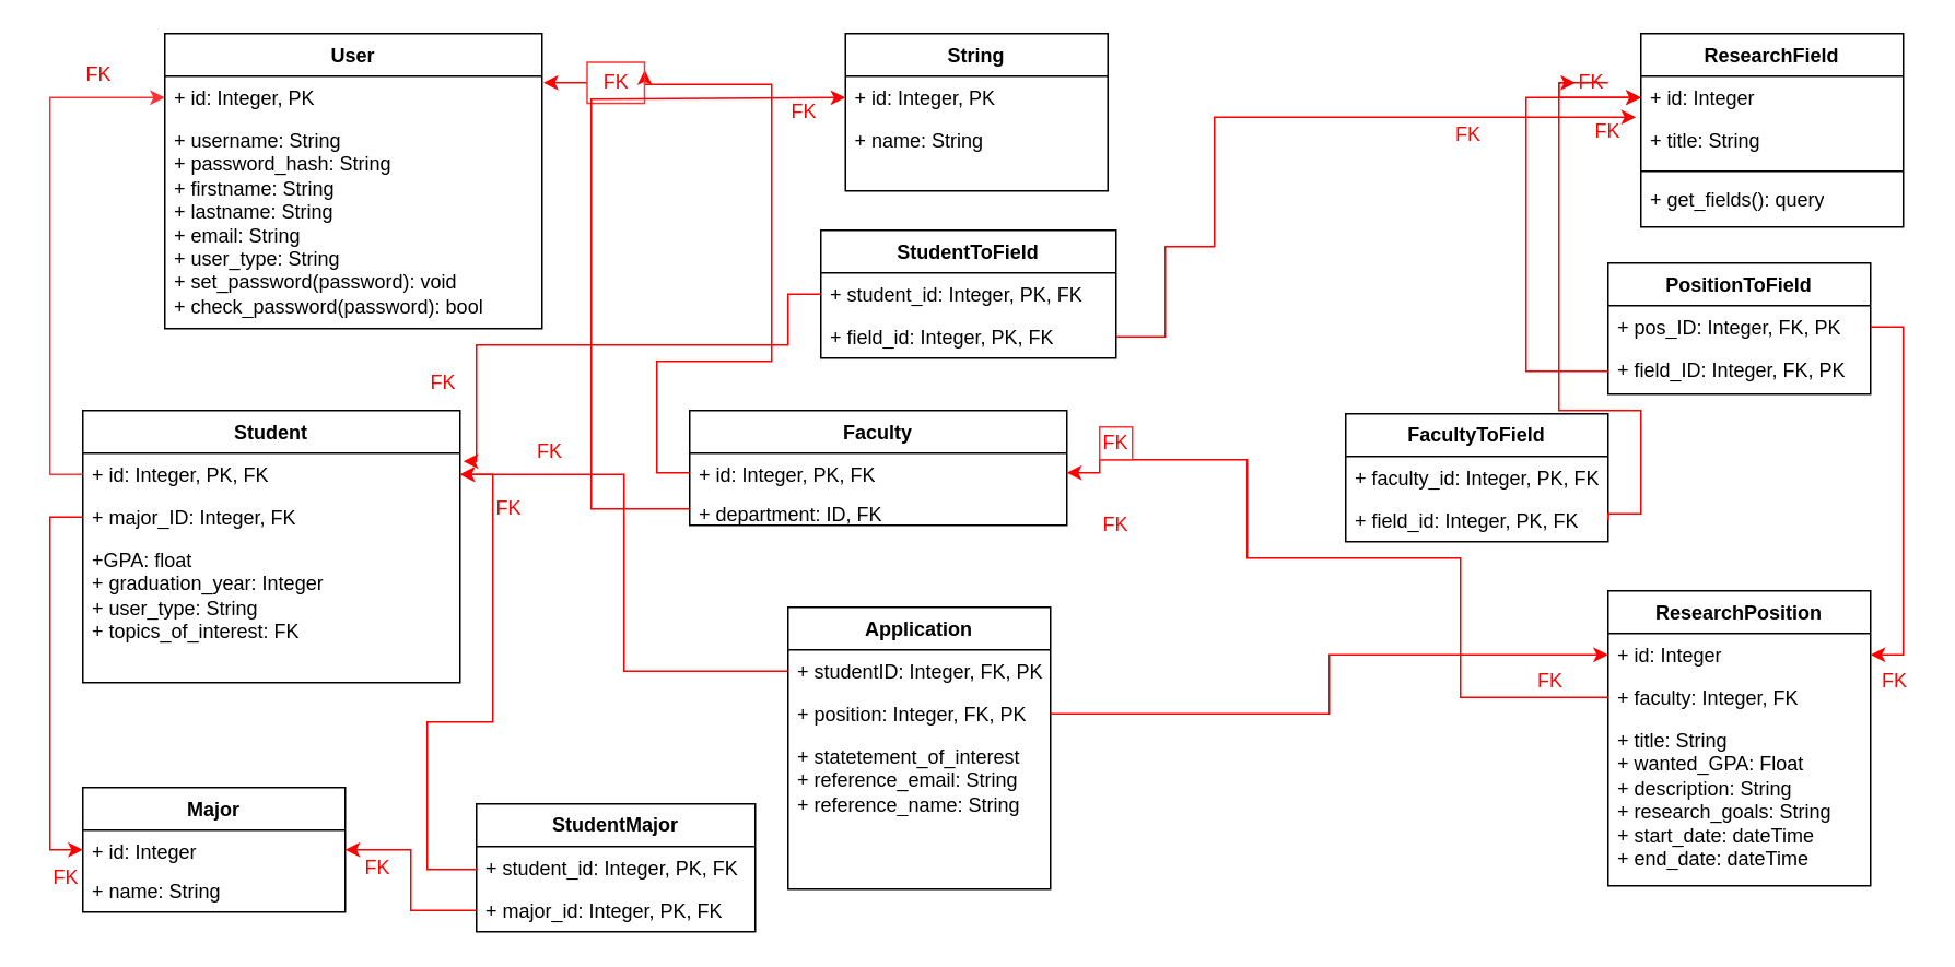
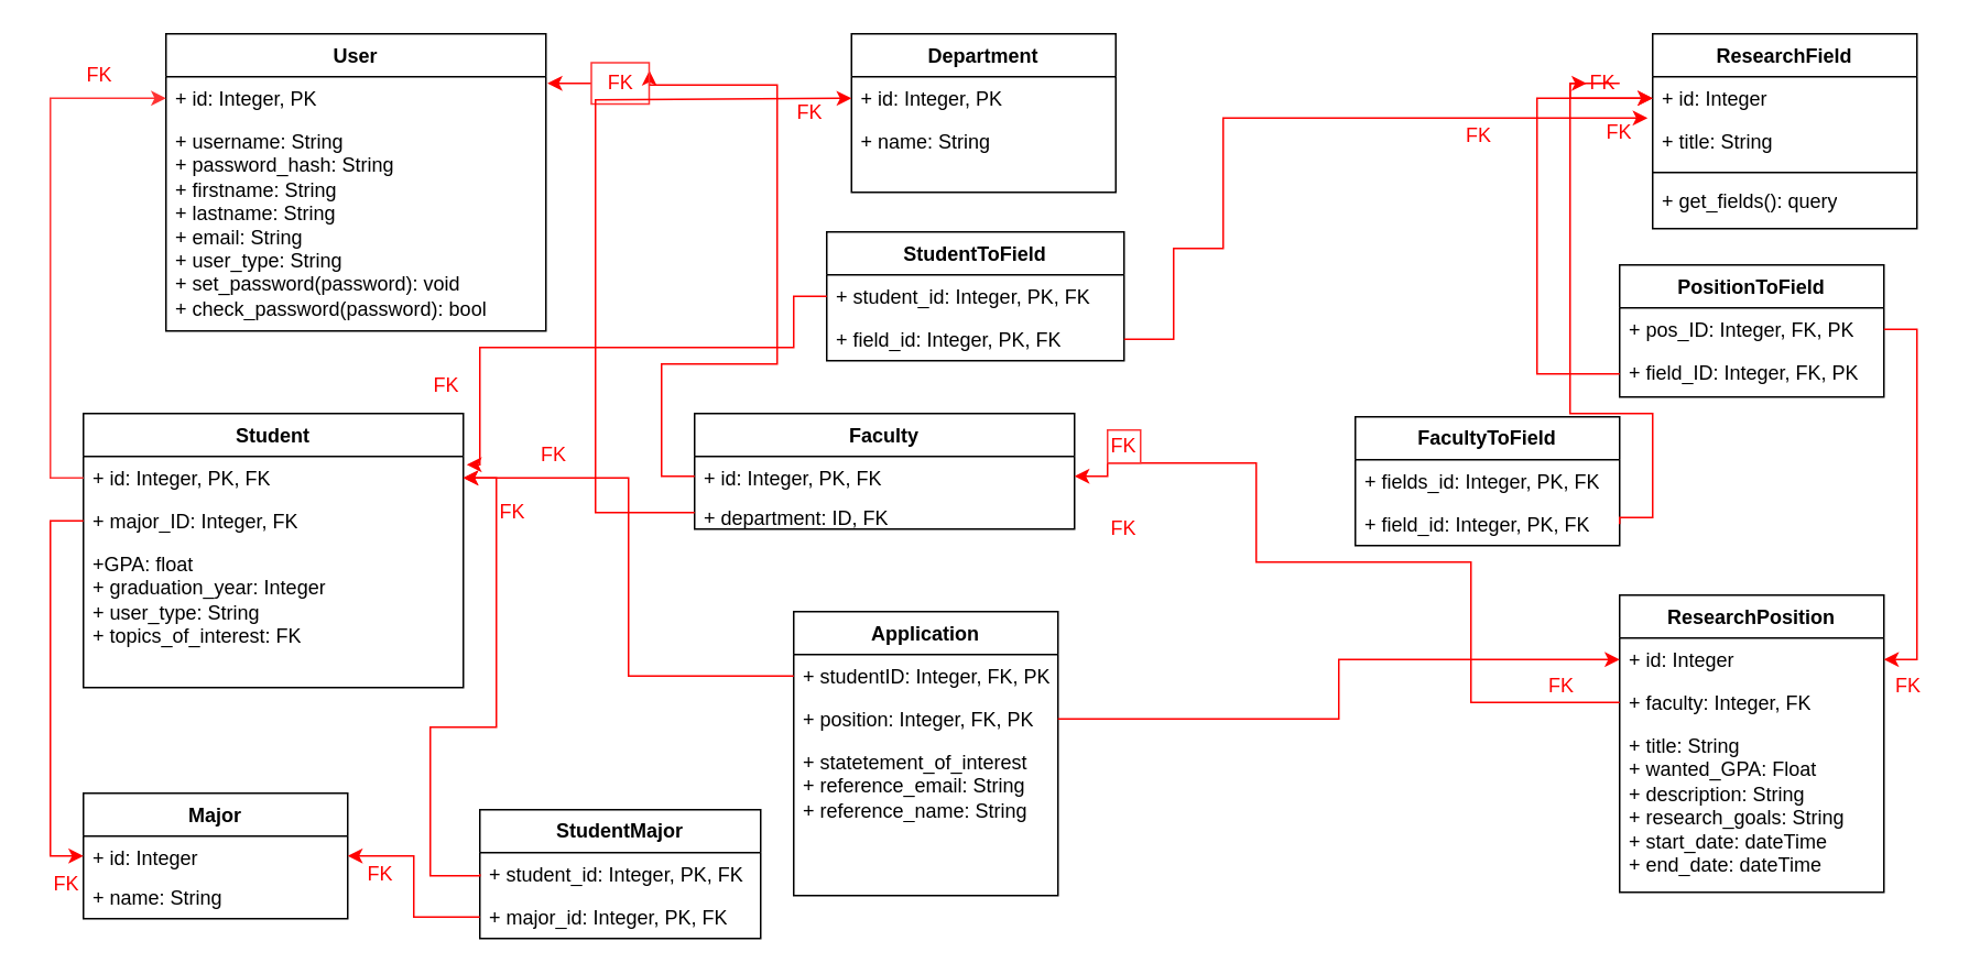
- <mxCell id="12" value="String" style="swimlane;fontStyle=1;align=center;verticalAlign=top;childLayout=stackLayout;horizontal=1;startSize=26;horizontalStack=0;resizeParent=1;resizeParentMax=0;resizeLast=0;collapsible=1;marginBottom=0;whiteSpace=wrap;html=1;" vertex="1" parent="1"><mxGeometry x="515" y="20" width="160" height="96" as="geometry" /></mxCell>
+ <mxCell id="12" value="Department" style="swimlane;fontStyle=1;align=center;verticalAlign=top;childLayout=stackLayout;horizontal=1;startSize=26;horizontalStack=0;resizeParent=1;resizeParentMax=0;resizeLast=0;collapsible=1;marginBottom=0;whiteSpace=wrap;html=1;" vertex="1" parent="1"><mxGeometry x="515" y="20" width="160" height="96" as="geometry" /></mxCell>
- <mxCell id="61" value="+ faculty_id: Integer, PK, FK" style="text;strokeColor=none;fillColor=none;align=left;verticalAlign=top;spacingLeft=4;spacingRight=4;overflow=hidden;rotatable=0;points=[[0,0.5],[1,0.5]];portConstraint=eastwest;whiteSpace=wrap;html=1;" vertex="1" parent="60"><mxGeometry y="26" width="160" height="26" as="geometry" /></mxCell>
+ <mxCell id="61" value="+ fields_id: Integer, PK, FK" style="text;strokeColor=none;fillColor=none;align=left;verticalAlign=top;spacingLeft=4;spacingRight=4;overflow=hidden;rotatable=0;points=[[0,0.5],[1,0.5]];portConstraint=eastwest;whiteSpace=wrap;html=1;" vertex="1" parent="60"><mxGeometry y="26" width="160" height="26" as="geometry" /></mxCell>
